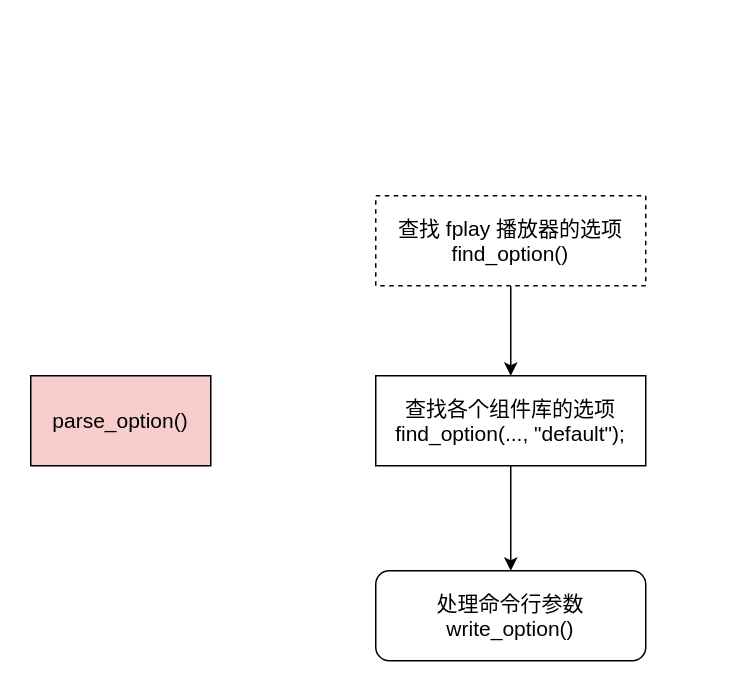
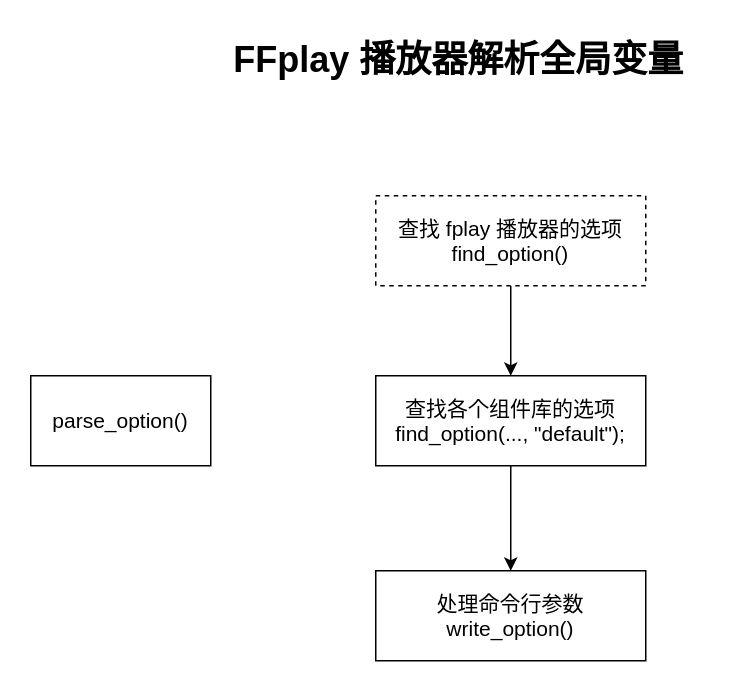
+ <mxCell id="8" value="FFplay 播放器解析全局变量" style="text;strokeColor=none;fillColor=none;html=1;fontSize=24;fontStyle=1;verticalAlign=middle;align=center;" vertex="1" parent="1"><mxGeometry x="130" y="20" width="350" height="40" as="geometry" /></mxCell>
- <mxCell id="2" value="parse_option()" style="rounded=0;whiteSpace=wrap;html=1;fontSize=14;fillColor=#f8cecc;" parent="1" vertex="1"><mxGeometry x="20" y="250" width="120" height="60" as="geometry" /></mxCell>
+ <mxCell id="2" value="parse_option()" style="rounded=0;whiteSpace=wrap;html=1;fontSize=14;" parent="1" vertex="1"><mxGeometry x="20" y="250" width="120" height="60" as="geometry" /></mxCell>
- <mxCell id="7" value="处理命令行参数&lt;br style=&quot;font-size: 14px;&quot;&gt;write_option()" style="whiteSpace=wrap;html=1;fontSize=14;rounded=1;" parent="1" vertex="1"><mxGeometry x="250" y="380" width="180" height="60" as="geometry" /></mxCell>
+ <mxCell id="7" value="处理命令行参数&lt;br style=&quot;font-size: 14px;&quot;&gt;write_option()" style="rounded=0;whiteSpace=wrap;html=1;fontSize=14;" parent="1" vertex="1"><mxGeometry x="250" y="380" width="180" height="60" as="geometry" /></mxCell>
